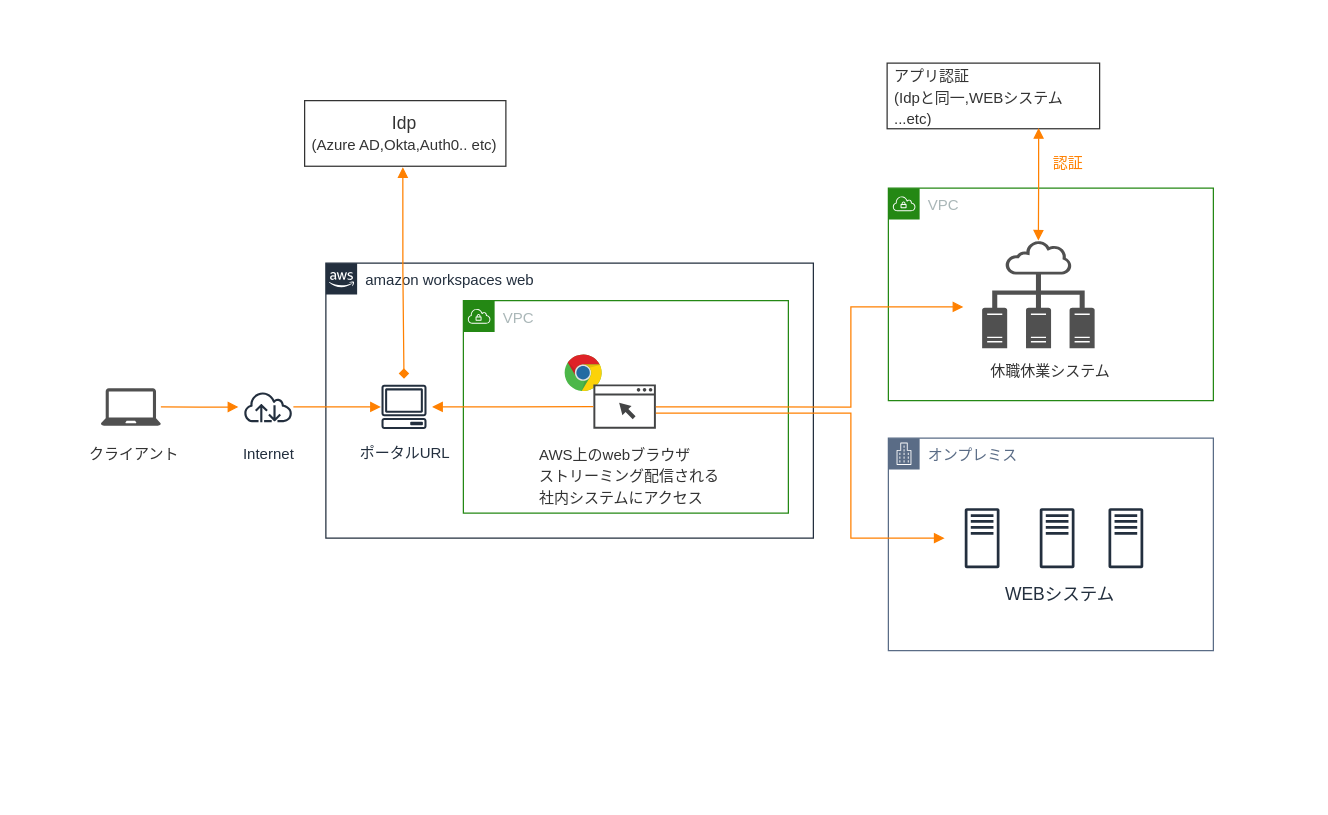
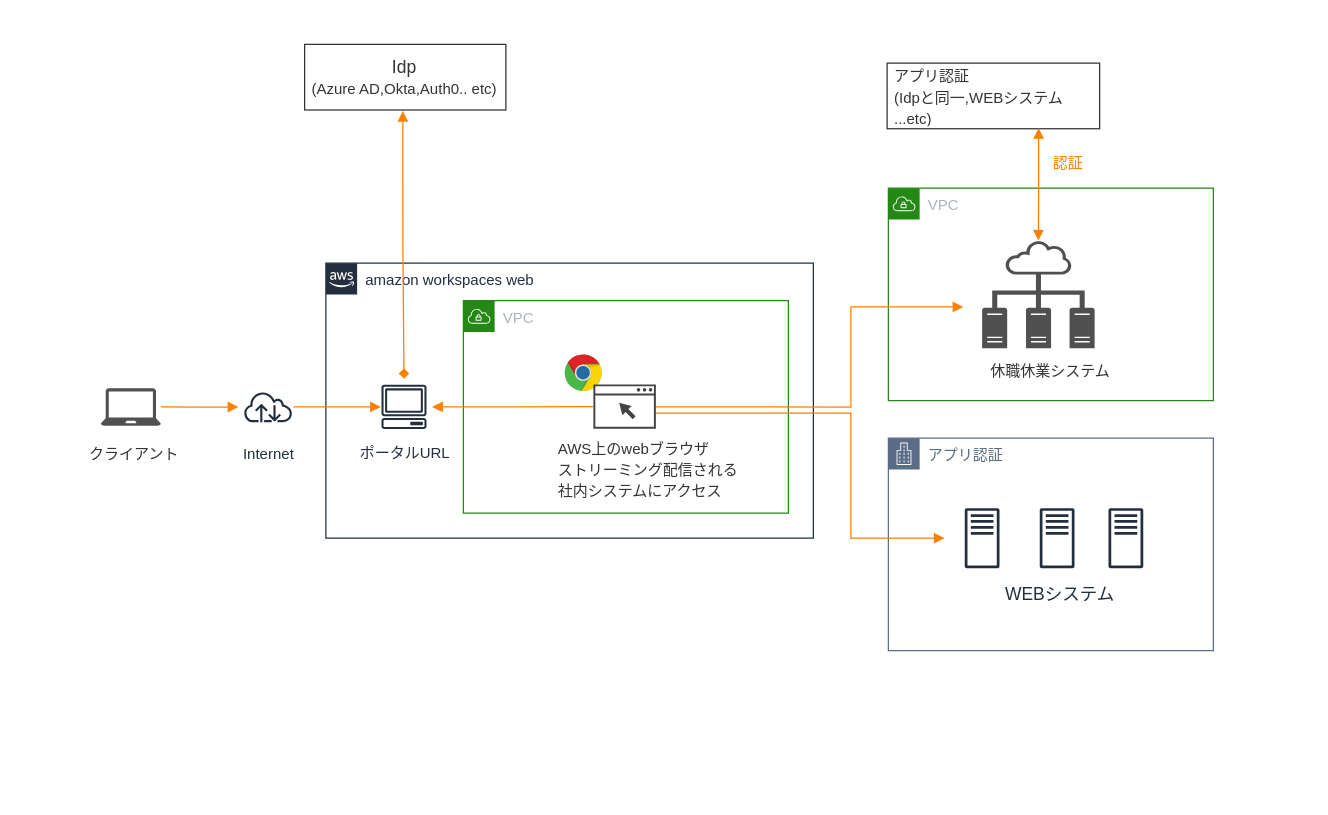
- <mxCell id="24" value="&lt;div style=&quot;text-align: center;&quot;&gt;&lt;span style=&quot;color: rgb(51, 51, 51); background-color: initial;&quot;&gt;&lt;font style=&quot;font-size: 14px;&quot;&gt;Idp&lt;/font&gt;&lt;/span&gt;&lt;/div&gt;&lt;font color=&quot;#333333&quot;&gt;&lt;span style=&quot;font-size: 12px;&quot;&gt;(Azure AD,Okta,Auth0.. etc)&lt;br&gt;&lt;/span&gt;&lt;/font&gt;" style="text;strokeColor=#333333;fillColor=none;align=left;verticalAlign=middle;spacingLeft=4;spacingRight=4;overflow=hidden;points=[[0,0.5],[1,0.5]];portConstraint=eastwest;rotatable=0;whiteSpace=wrap;html=1;shadow=0;fontSize=14;" vertex="1" parent="1"><mxGeometry x="243" y="80" width="161" height="52.5" as="geometry" /></mxCell>
+ <mxCell id="24" value="&lt;div style=&quot;text-align: center;&quot;&gt;&lt;span style=&quot;color: rgb(51, 51, 51); background-color: initial;&quot;&gt;&lt;font style=&quot;font-size: 14px;&quot;&gt;Idp&lt;/font&gt;&lt;/span&gt;&lt;/div&gt;&lt;font color=&quot;#333333&quot;&gt;&lt;span style=&quot;font-size: 12px;&quot;&gt;(Azure AD,Okta,Auth0.. etc)&lt;br&gt;&lt;/span&gt;&lt;/font&gt;" style="text;strokeColor=#333333;fillColor=none;align=left;verticalAlign=middle;spacingLeft=4;spacingRight=4;overflow=hidden;points=[[0,0.5],[1,0.5]];portConstraint=eastwest;rotatable=0;whiteSpace=wrap;html=1;shadow=0;fontSize=14;" vertex="1" parent="1"><mxGeometry x="243" y="35" width="161" height="52.5" as="geometry" /></mxCell>
- <mxCell id="5" value="オンプレミス" style="points=[[0,0],[0.25,0],[0.5,0],[0.75,0],[1,0],[1,0.25],[1,0.5],[1,0.75],[1,1],[0.75,1],[0.5,1],[0.25,1],[0,1],[0,0.75],[0,0.5],[0,0.25]];outlineConnect=0;gradientColor=none;html=1;whiteSpace=wrap;fontSize=12;fontStyle=0;container=1;pointerEvents=0;collapsible=0;recursiveResize=0;shape=mxgraph.aws4.group;grIcon=mxgraph.aws4.group_corporate_data_center;strokeColor=#5A6C86;fillColor=none;verticalAlign=top;align=left;spacingLeft=30;fontColor=#5A6C86;dashed=0;" vertex="1" parent="1"><mxGeometry x="710" y="350" width="260" height="170" as="geometry" /></mxCell>
+ <mxCell id="5" value="アプリ認証" style="points=[[0,0],[0.25,0],[0.5,0],[0.75,0],[1,0],[1,0.25],[1,0.5],[1,0.75],[1,1],[0.75,1],[0.5,1],[0.25,1],[0,1],[0,0.75],[0,0.5],[0,0.25]];outlineConnect=0;gradientColor=none;html=1;whiteSpace=wrap;fontSize=12;fontStyle=0;container=1;pointerEvents=0;collapsible=0;recursiveResize=0;shape=mxgraph.aws4.group;grIcon=mxgraph.aws4.group_corporate_data_center;strokeColor=#5A6C86;fillColor=none;verticalAlign=top;align=left;spacingLeft=30;fontColor=#5A6C86;dashed=0;" vertex="1" parent="1"><mxGeometry x="710" y="350" width="260" height="170" as="geometry" /></mxCell>
- <mxCell id="12" value="&lt;font color=&quot;#333333&quot;&gt;&lt;span style=&quot;font-size: 12px;&quot;&gt;AWS上のwebブラウザ&lt;br&gt;ストリーミング配信される&lt;br&gt;社内システムにアクセス&lt;br&gt;&lt;/span&gt;&lt;/font&gt;" style="text;strokeColor=none;fillColor=none;align=left;verticalAlign=middle;spacingLeft=4;spacingRight=4;overflow=hidden;points=[[0,0.5],[1,0.5]];portConstraint=eastwest;rotatable=0;whiteSpace=wrap;html=1;shadow=1;fontSize=14;" vertex="1" parent="10"><mxGeometry x="55" y="112.5" width="161" height="52.5" as="geometry" /></mxCell>
+ <mxCell id="12" value="&lt;font color=&quot;#333333&quot;&gt;&lt;span style=&quot;font-size: 12px;&quot;&gt;AWS上のwebブラウザ&lt;br&gt;ストリーミング配信される&lt;br&gt;社内システムにアクセス&lt;br&gt;&lt;/span&gt;&lt;/font&gt;" style="text;strokeColor=none;fillColor=none;align=left;verticalAlign=middle;spacingLeft=4;spacingRight=4;overflow=hidden;points=[[0,0.5],[1,0.5]];portConstraint=eastwest;rotatable=0;whiteSpace=wrap;html=1;shadow=1;fontSize=14;" vertex="1" parent="10"><mxGeometry x="70" y="107.5" width="161" height="52.5" as="geometry" /></mxCell>
